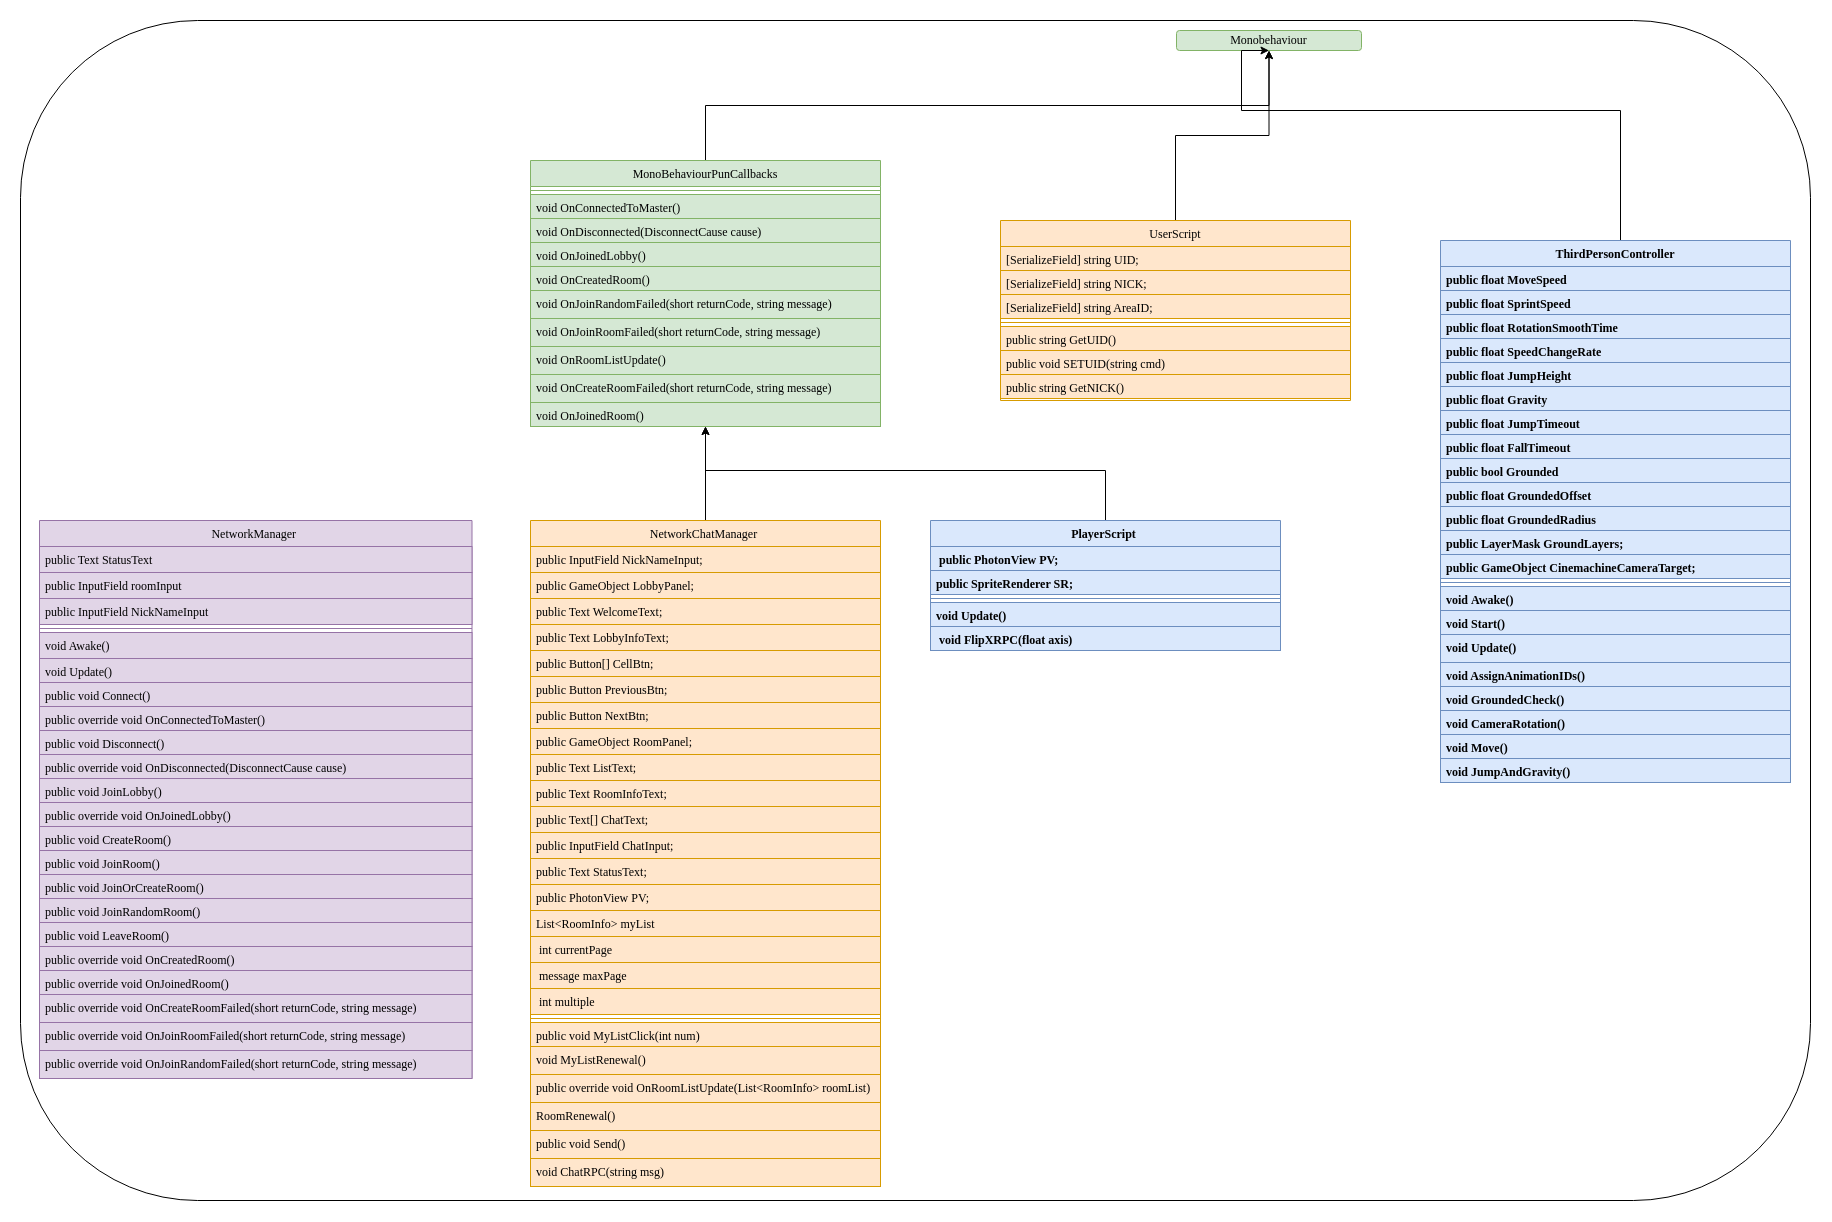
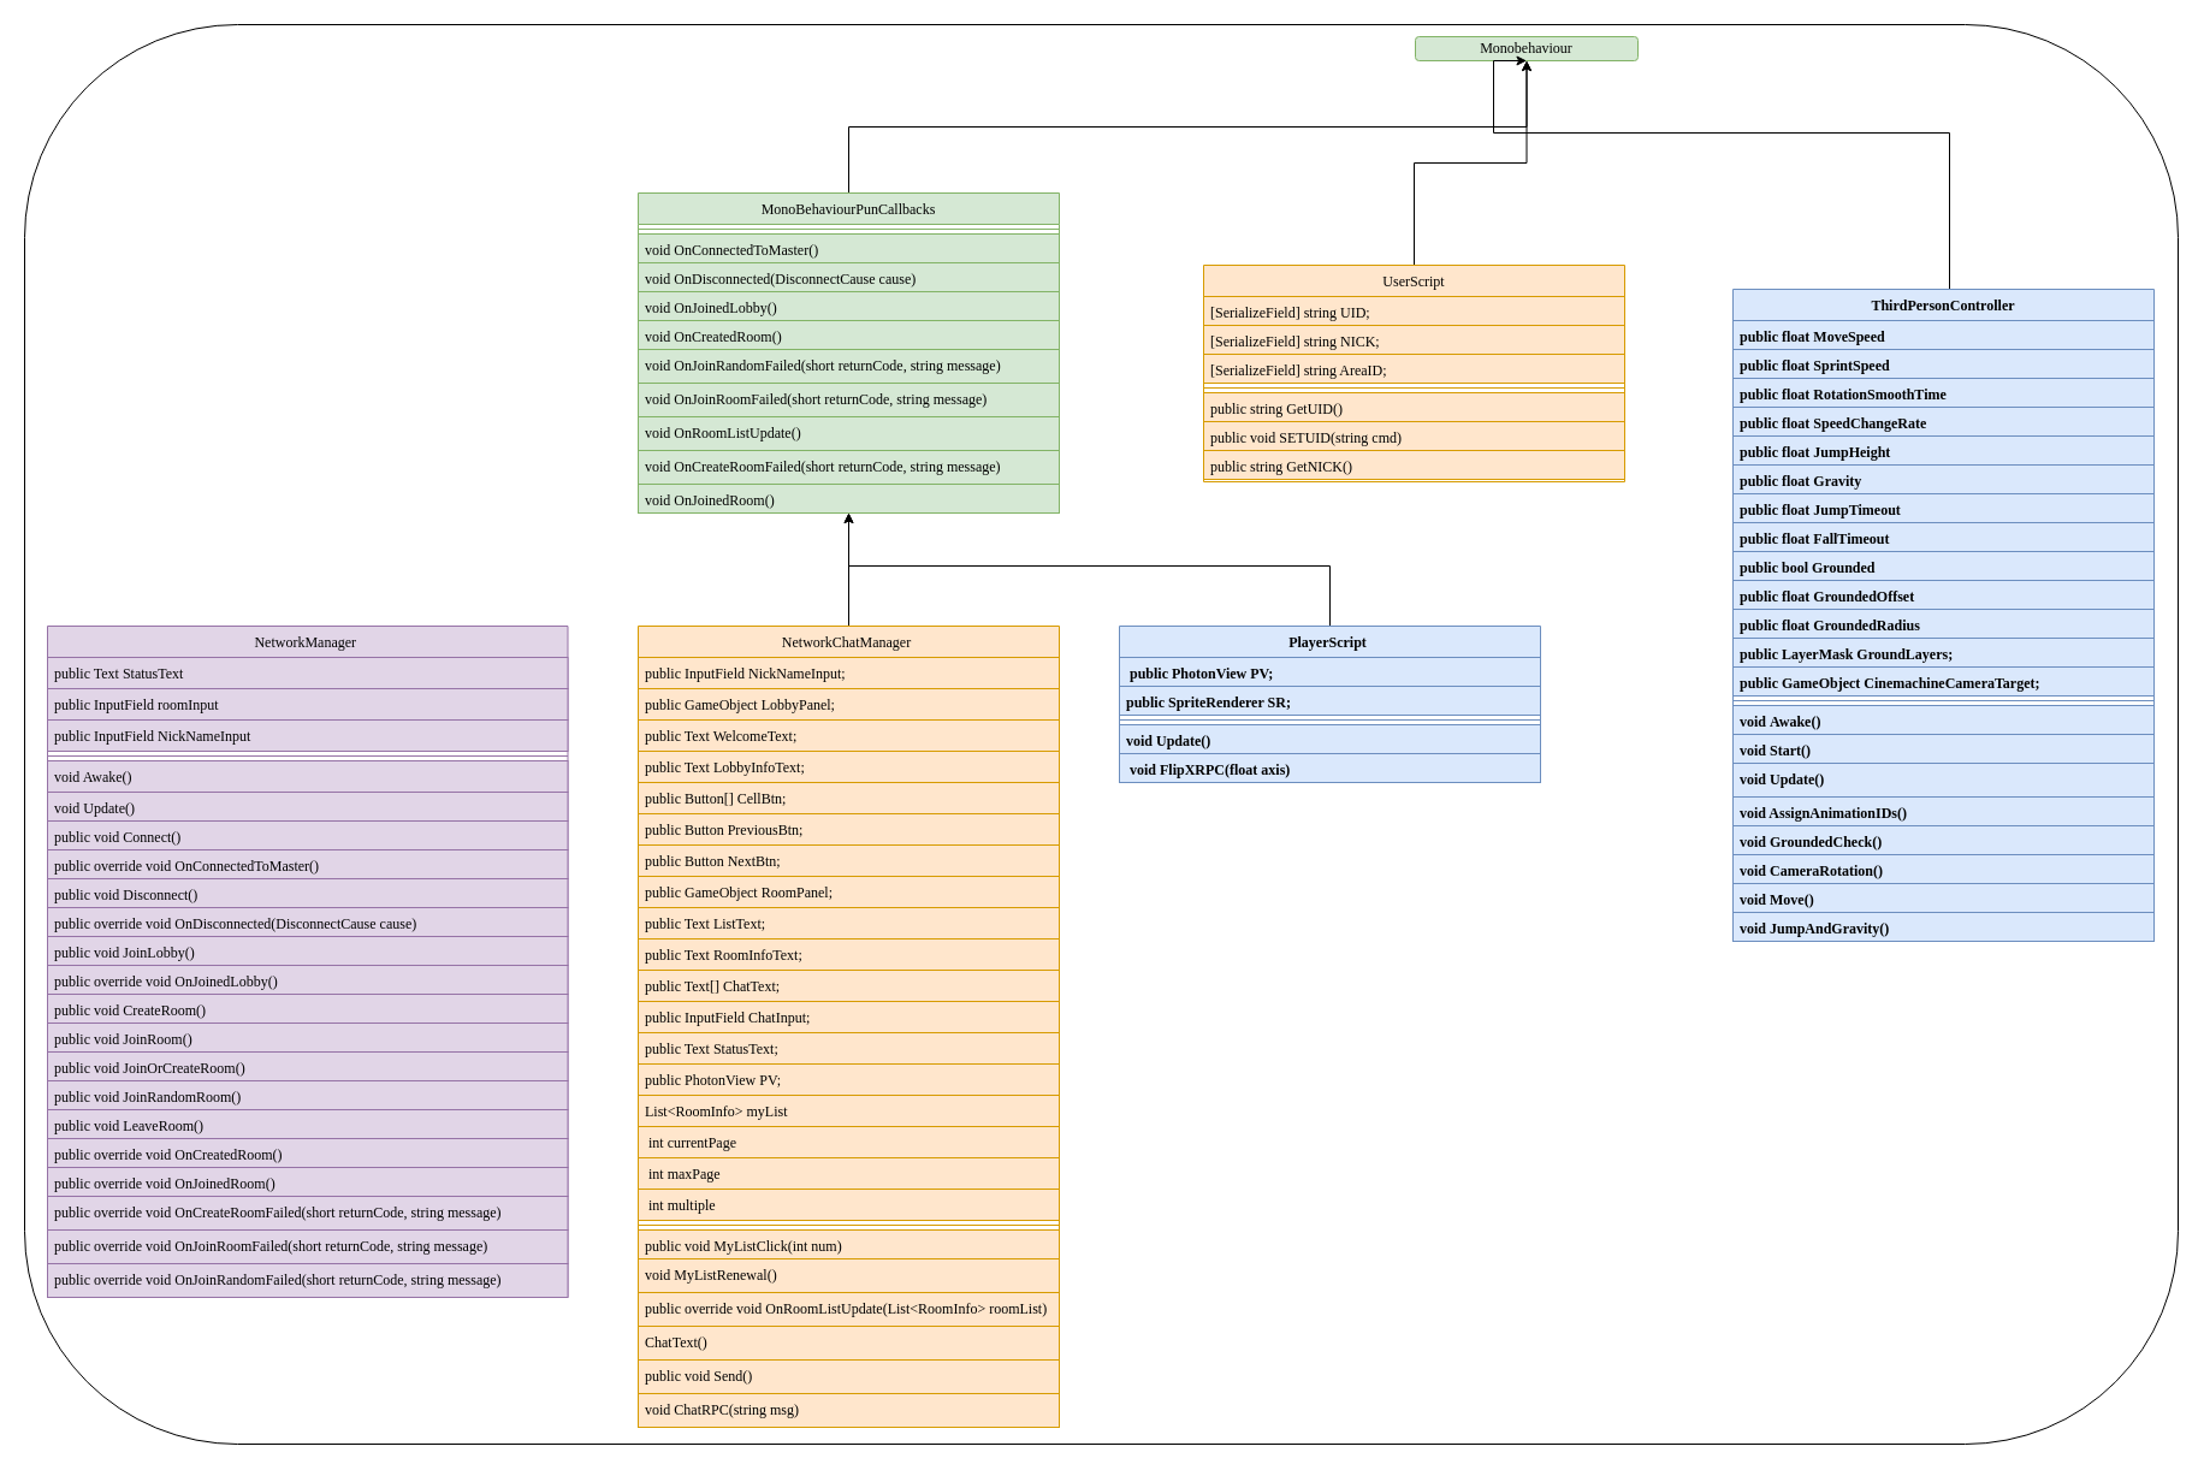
- <mxCell id="66" value=" message maxPage" style="text;align=left;verticalAlign=top;spacingLeft=4;spacingRight=4;overflow=hidden;rotatable=0;points=[[0,0.5],[1,0.5]];portConstraint=eastwest;fontFamily=Jua;fontSource=https%3A%2F%2Ffonts.googleapis.com%2Fcss%3Ffamily%3DJua;fillColor=#ffe6cc;strokeColor=#d79b00;" parent="49" vertex="1"><mxGeometry y="442" width="350" height="26" as="geometry" /></mxCell>
+ <mxCell id="66" value=" int maxPage" style="text;align=left;verticalAlign=top;spacingLeft=4;spacingRight=4;overflow=hidden;rotatable=0;points=[[0,0.5],[1,0.5]];portConstraint=eastwest;fontFamily=Jua;fontSource=https%3A%2F%2Ffonts.googleapis.com%2Fcss%3Ffamily%3DJua;fillColor=#ffe6cc;strokeColor=#d79b00;" parent="49" vertex="1"><mxGeometry y="442" width="350" height="26" as="geometry" /></mxCell>
- <mxCell id="72" value="RoomRenewal()" style="text;align=left;verticalAlign=top;spacingLeft=4;spacingRight=4;overflow=hidden;rotatable=0;points=[[0,0.5],[1,0.5]];portConstraint=eastwest;fontFamily=Jua;fontSource=https%3A%2F%2Ffonts.googleapis.com%2Fcss%3Ffamily%3DJua;fillColor=#ffe6cc;strokeColor=#d79b00;" parent="49" vertex="1"><mxGeometry y="582" width="350" height="28" as="geometry" /></mxCell>
+ <mxCell id="72" value="ChatText()" style="text;align=left;verticalAlign=top;spacingLeft=4;spacingRight=4;overflow=hidden;rotatable=0;points=[[0,0.5],[1,0.5]];portConstraint=eastwest;fontFamily=Jua;fontSource=https%3A%2F%2Ffonts.googleapis.com%2Fcss%3Ffamily%3DJua;fillColor=#ffe6cc;strokeColor=#d79b00;" parent="49" vertex="1"><mxGeometry y="582" width="350" height="28" as="geometry" /></mxCell>
